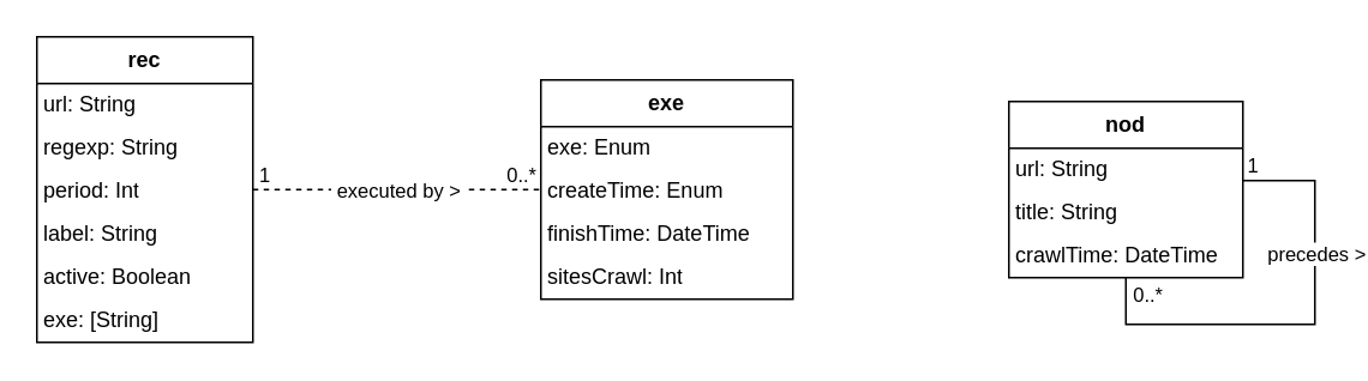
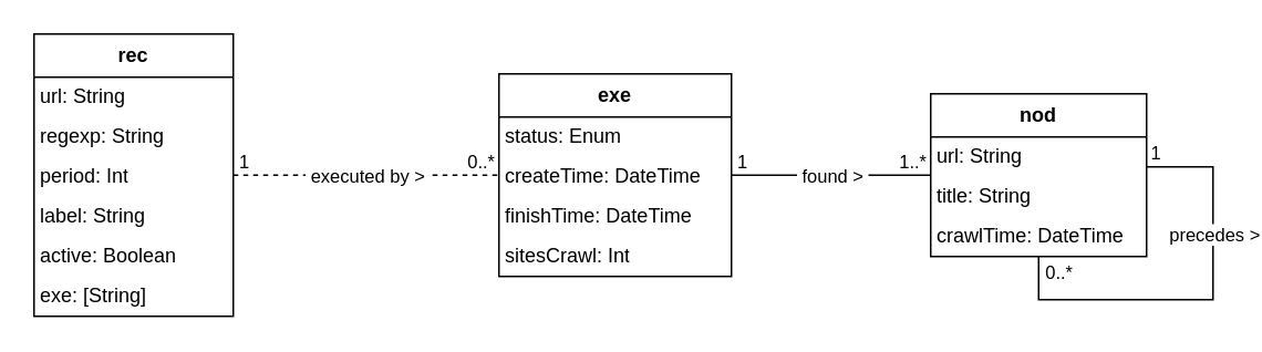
- <mxCell id="10" value="exe: Enum" style="text;strokeColor=none;fillColor=none;align=left;verticalAlign=top;spacingLeft=4;spacingRight=4;overflow=hidden;rotatable=0;points=[[0,0.5],[1,0.5]];portConstraint=eastwest;whiteSpace=wrap;html=1;spacing=0;" vertex="1" parent="9"><mxGeometry y="26" width="140" height="24" as="geometry" /></mxCell>
+ <mxCell id="10" value="status: Enum" style="text;strokeColor=none;fillColor=none;align=left;verticalAlign=top;spacingLeft=4;spacingRight=4;overflow=hidden;rotatable=0;points=[[0,0.5],[1,0.5]];portConstraint=eastwest;whiteSpace=wrap;html=1;spacing=0;" vertex="1" parent="9"><mxGeometry y="26" width="140" height="24" as="geometry" /></mxCell>
+ <mxCell id="22" value="" style="endArrow=none;html=1;edgeStyle=orthogonalEdgeStyle;rounded=0;" edge="1" parent="1" source="9" target="18"><mxGeometry relative="1" as="geometry"><mxPoint x="410" y="160" as="sourcePoint" /><mxPoint x="570" y="160" as="targetPoint" /></mxGeometry></mxCell>
+ <mxCell id="23" value="1" style="edgeLabel;resizable=0;html=1;align=left;verticalAlign=bottom;spacingRight=2;spacingLeft=2;" connectable="0" vertex="1" parent="22"><mxGeometry x="-1" relative="1" as="geometry" /></mxCell>
+ <mxCell id="24" value="1..*" style="edgeLabel;resizable=0;html=1;align=right;verticalAlign=bottom;spacingRight=2;spacingLeft=2;" connectable="0" vertex="1" parent="22"><mxGeometry x="1" relative="1" as="geometry" /></mxCell>
+ <mxCell id="25" value="&amp;nbsp;found &amp;gt;&amp;nbsp;" style="edgeLabel;html=1;align=center;verticalAlign=middle;resizable=0;points=[];labelBackgroundColor=#FFFFFF;" vertex="1" connectable="0" parent="22"><mxGeometry x="-0.007" y="-1" relative="1" as="geometry"><mxPoint y="-1" as="offset" /></mxGeometry></mxCell>
- <mxCell id="11" value="createTime: Enum" style="text;strokeColor=none;fillColor=none;align=left;verticalAlign=top;spacingLeft=4;spacingRight=4;overflow=hidden;rotatable=0;points=[[0,0.5],[1,0.5]];portConstraint=eastwest;whiteSpace=wrap;html=1;spacing=0;" vertex="1" parent="9"><mxGeometry y="50" width="140" height="24" as="geometry" /></mxCell>
+ <mxCell id="11" value="createTime: DateTime" style="text;strokeColor=none;fillColor=none;align=left;verticalAlign=top;spacingLeft=4;spacingRight=4;overflow=hidden;rotatable=0;points=[[0,0.5],[1,0.5]];portConstraint=eastwest;whiteSpace=wrap;html=1;spacing=0;" vertex="1" parent="9"><mxGeometry y="50" width="140" height="24" as="geometry" /></mxCell>
